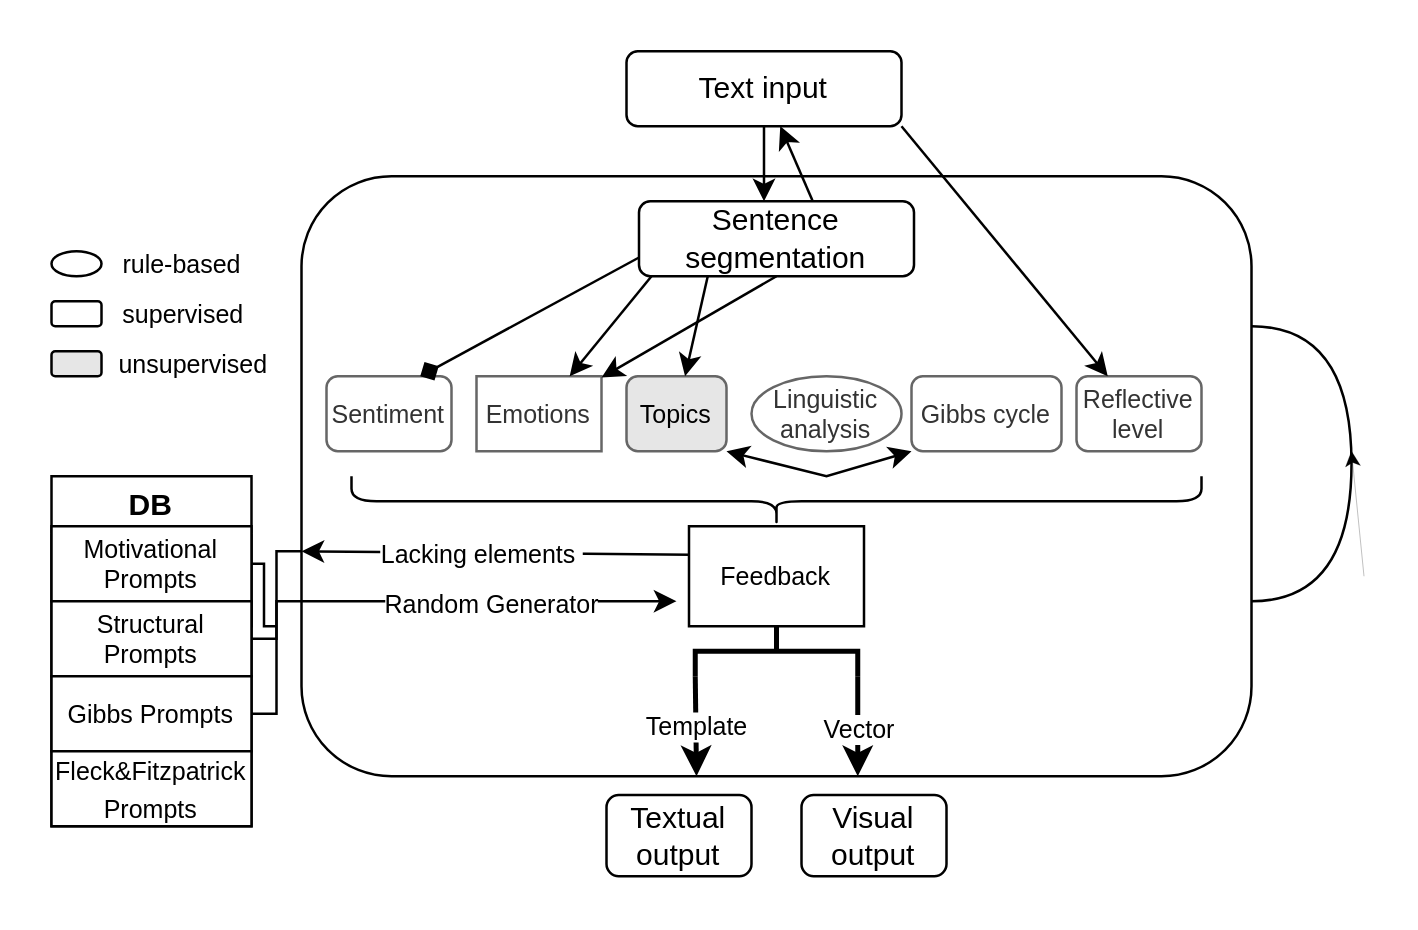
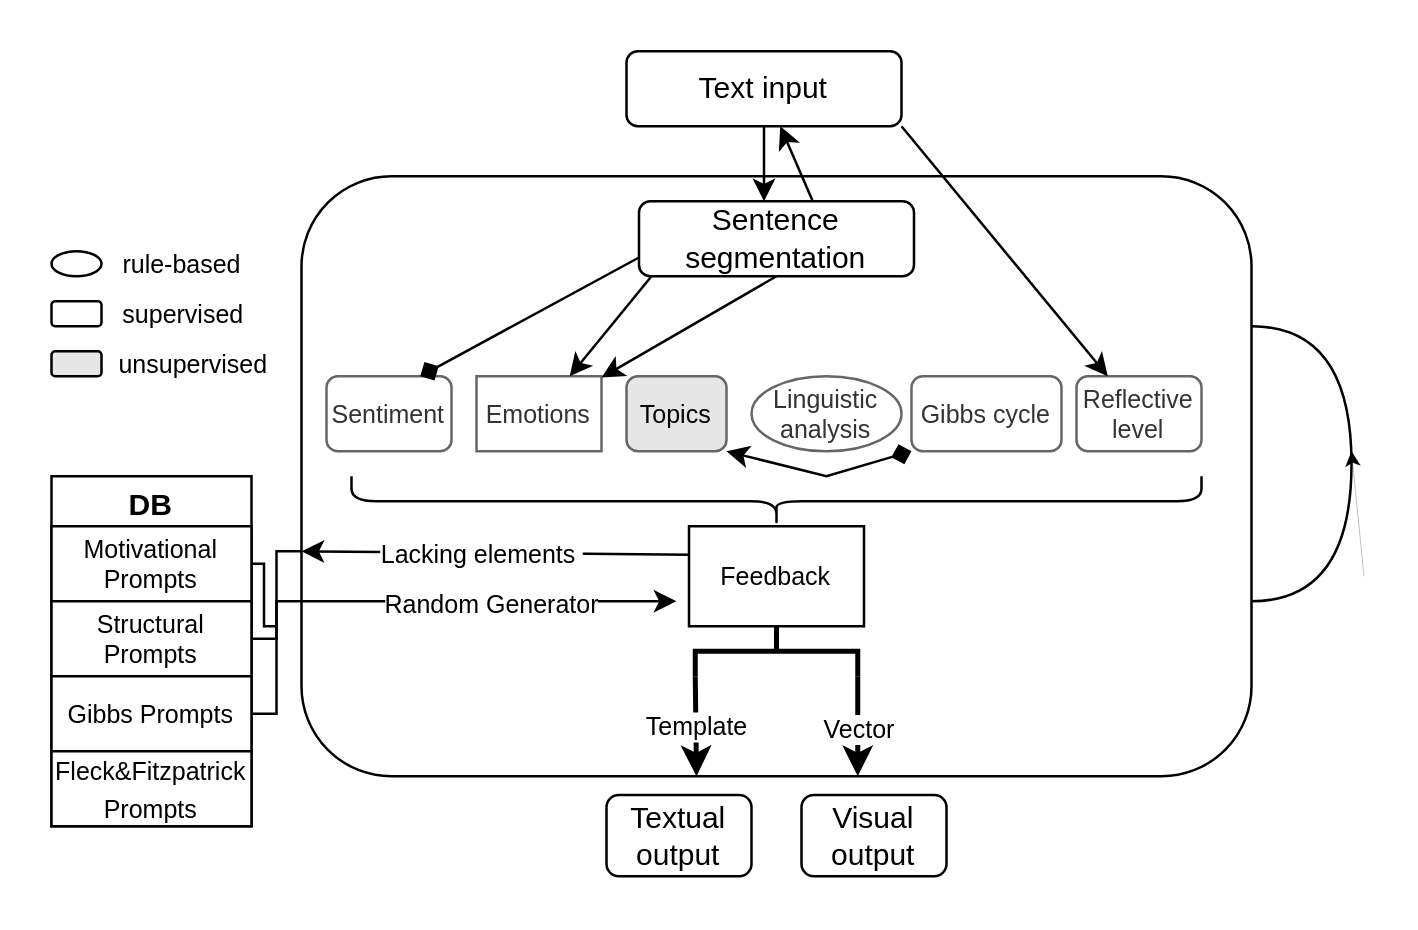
- <mxCell id="12" value="" style="endArrow=classic;html=1;rounded=0;exitX=0.25;exitY=1;exitDx=0;exitDy=0;" edge="1" parent="1" source="15" target="5"><mxGeometry width="50" height="50" relative="1" as="geometry"><mxPoint x="340" y="170" as="sourcePoint" /><mxPoint x="390" y="120" as="targetPoint" /></mxGeometry></mxCell>
- <mxCell id="18" value="" style="endArrow=classic;startArrow=classic;html=1;rounded=0;exitX=1;exitY=1;exitDx=0;exitDy=0;entryX=0;entryY=1;entryDx=0;entryDy=0;" edge="1" parent="1" source="5" target="7"><mxGeometry width="50" height="50" relative="1" as="geometry"><mxPoint x="240" y="260" as="sourcePoint" /><mxPoint x="290" y="210" as="targetPoint" /><Array as="points"><mxPoint x="330" y="190" /></Array></mxGeometry></mxCell>
+ <mxCell id="18" value="" style="endArrow=diamond;startArrow=classic;html=1;rounded=0;exitX=1;exitY=1;exitDx=0;exitDy=0;entryX=0;entryY=1;entryDx=0;entryDy=0;" edge="1" parent="1" source="5" target="7"><mxGeometry width="50" height="50" relative="1" as="geometry"><mxPoint x="240" y="260" as="sourcePoint" /><mxPoint x="290" y="210" as="targetPoint" /><Array as="points"><mxPoint x="330" y="190" /></Array></mxGeometry></mxCell>
